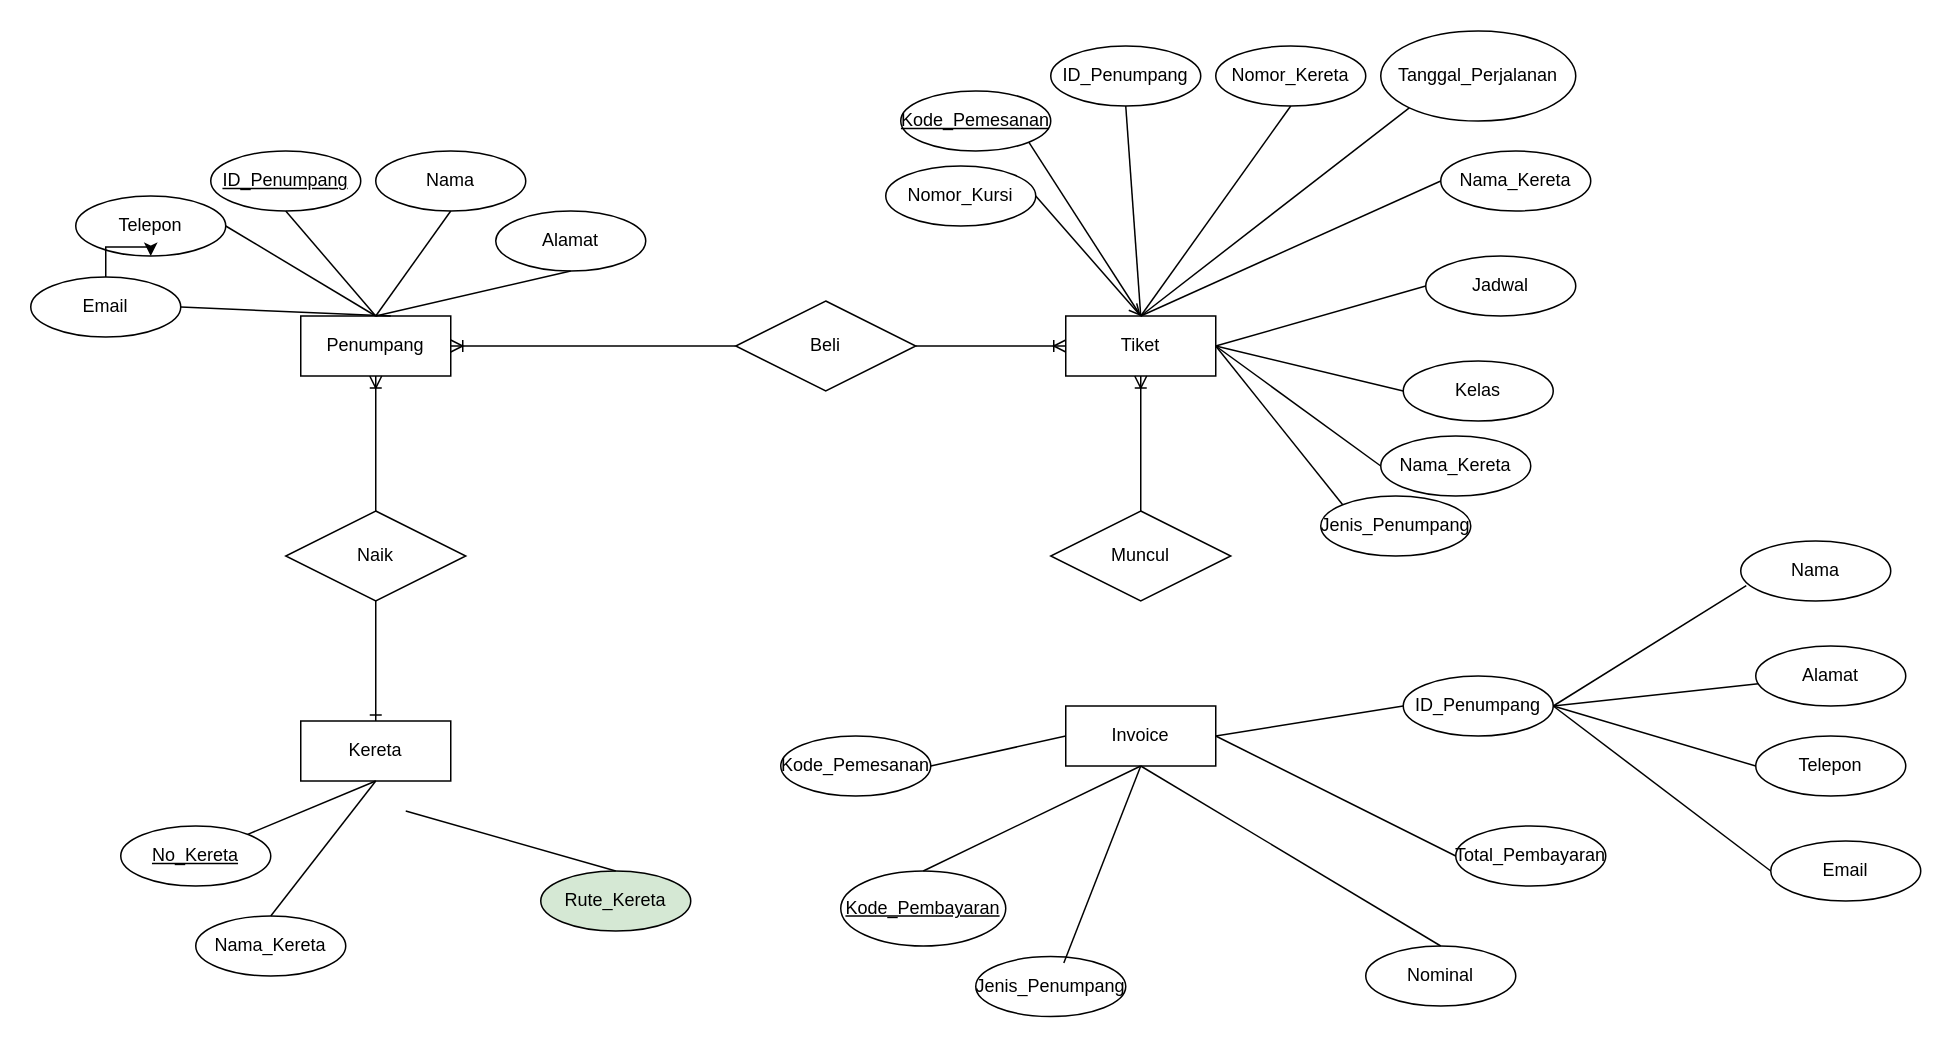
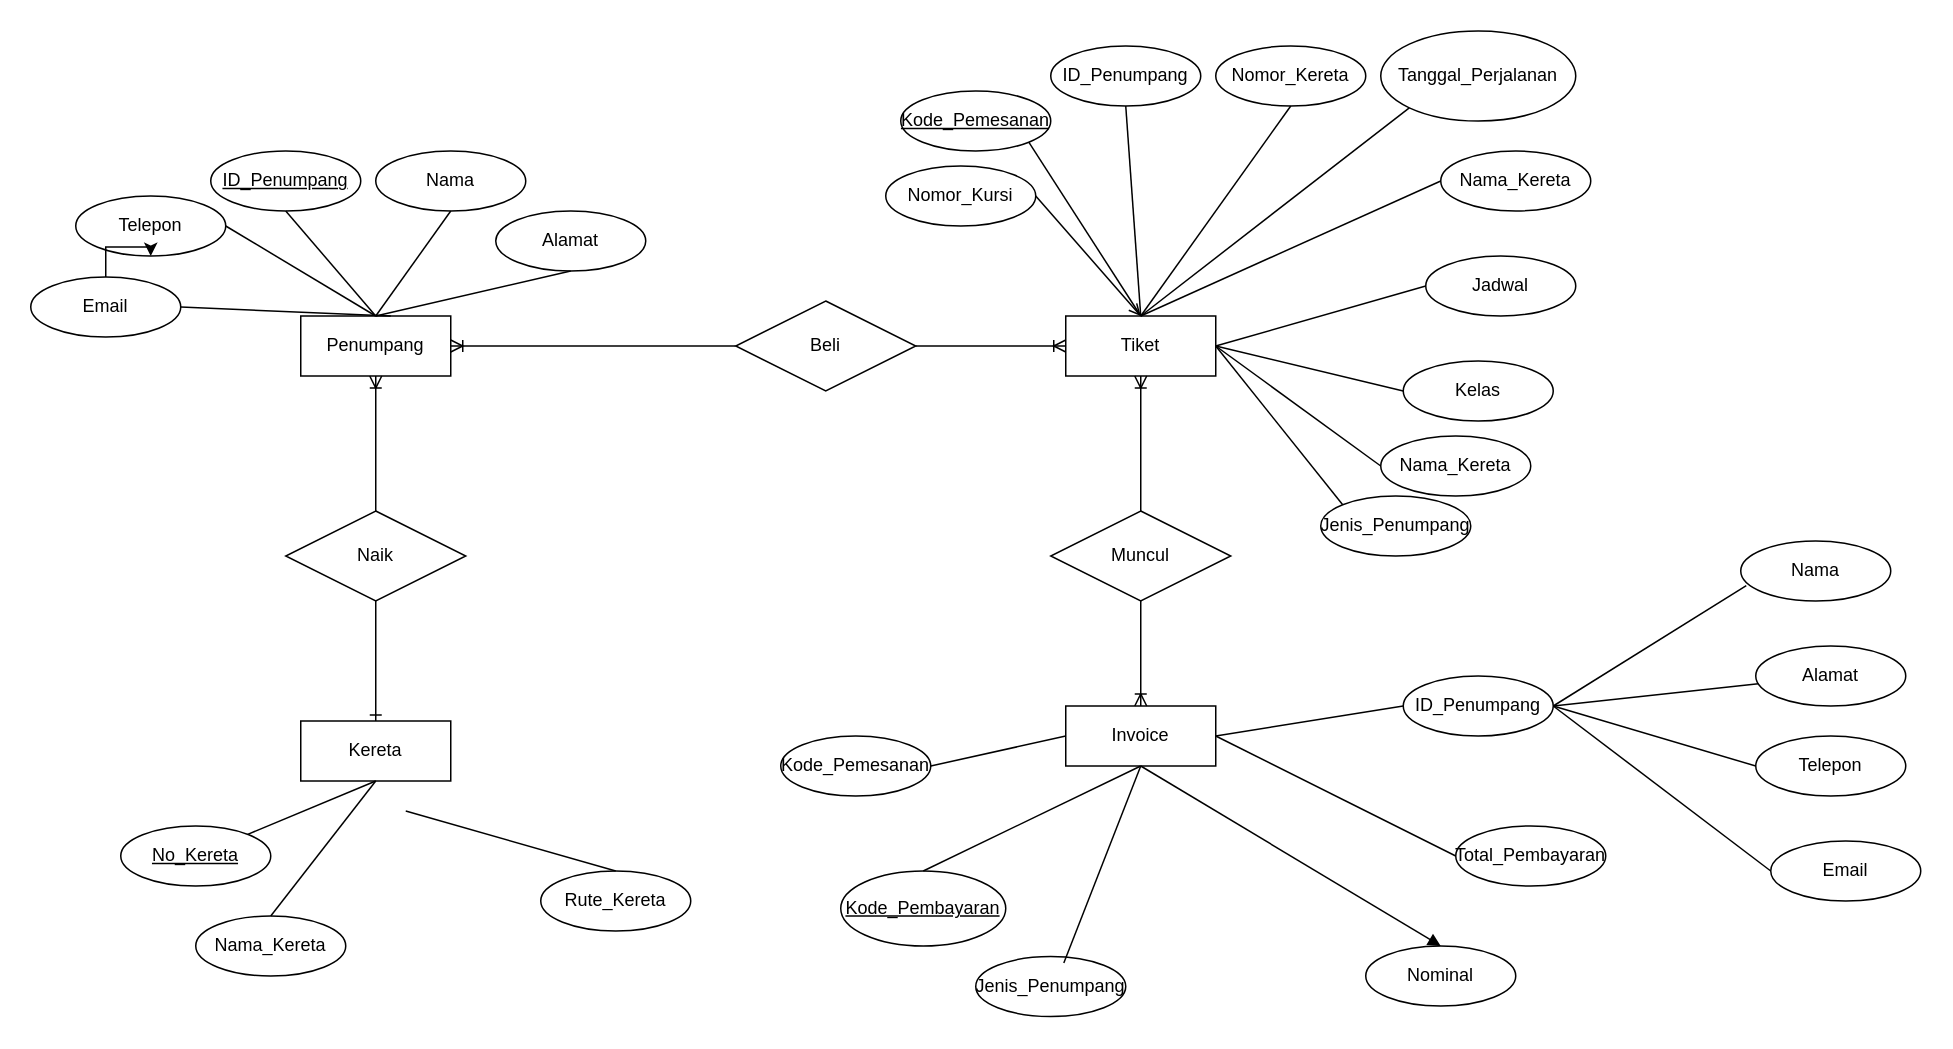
+ <mxCell id="70" value="" style="fontSize=12;html=1;endArrow=ERoneToMany;rounded=0;exitX=0.5;exitY=1;exitDx=0;exitDy=0;entryX=0.5;entryY=0;entryDx=0;entryDy=0;" edge="1" parent="1" source="33" target="5"><mxGeometry width="100" height="100" relative="1" as="geometry"><mxPoint x="430" y="570" as="sourcePoint" /><mxPoint x="530" y="470" as="targetPoint" /></mxGeometry></mxCell>
- <mxCell id="56" value="Rute_Kereta" style="ellipse;whiteSpace=wrap;html=1;align=center;fillColor=#d5e8d4;" vertex="1" parent="1"><mxGeometry x="360" y="580" width="100" height="40" as="geometry" /></mxCell>
+ <mxCell id="56" value="Rute_Kereta" style="ellipse;whiteSpace=wrap;html=1;align=center;" vertex="1" parent="1"><mxGeometry x="360" y="580" width="100" height="40" as="geometry" /></mxCell>
- <mxCell id="50" value="" style="endArrow=none;html=1;rounded=0;exitX=0.5;exitY=1;exitDx=0;exitDy=0;entryX=0.5;entryY=0;entryDx=0;entryDy=0;" edge="1" parent="1" source="5" target="37"><mxGeometry relative="1" as="geometry"><mxPoint x="740" y="530" as="sourcePoint" /><mxPoint x="890" y="610" as="targetPoint" /></mxGeometry></mxCell>
+ <mxCell id="50" value="" style="endArrow=block;html=1;rounded=0;exitX=0.5;exitY=1;exitDx=0;exitDy=0;entryX=0.5;entryY=0;entryDx=0;entryDy=0;" edge="1" parent="1" source="5" target="37"><mxGeometry relative="1" as="geometry"><mxPoint x="740" y="530" as="sourcePoint" /><mxPoint x="890" y="610" as="targetPoint" /></mxGeometry></mxCell>
